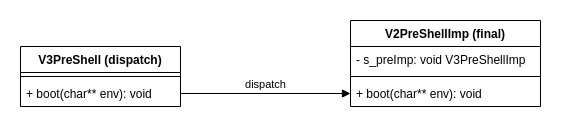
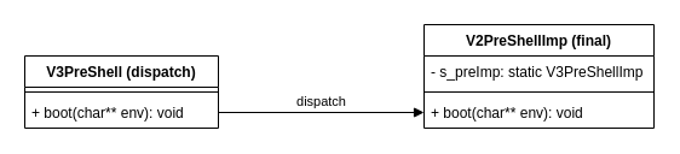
- <mxCell id="6" value="- s_preImp: void V3PreShellImp" style="text;strokeColor=none;fillColor=none;align=left;verticalAlign=top;spacingLeft=4;spacingRight=4;overflow=hidden;rotatable=0;points=[[0,0.5],[1,0.5]];portConstraint=eastwest;" vertex="1" parent="5"><mxGeometry y="26" width="190" height="26" as="geometry" /></mxCell>
+ <mxCell id="6" value="- s_preImp: static V3PreShellImp" style="text;strokeColor=none;fillColor=none;align=left;verticalAlign=top;spacingLeft=4;spacingRight=4;overflow=hidden;rotatable=0;points=[[0,0.5],[1,0.5]];portConstraint=eastwest;" vertex="1" parent="5"><mxGeometry y="26" width="190" height="26" as="geometry" /></mxCell>
